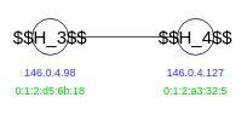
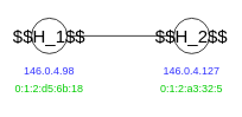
- <mxCell id="3" value="$$H_3$$" style="ellipse;whiteSpace=wrap;html=1;aspect=fixed;fontSize=20;" vertex="1" parent="1"><mxGeometry x="35" y="20" width="40" height="40" as="geometry" /></mxCell>
+ <mxCell id="3" value="$$H_1$$" style="ellipse;whiteSpace=wrap;html=1;aspect=fixed;fontSize=20;" vertex="1" parent="1"><mxGeometry x="35" y="20" width="40" height="40" as="geometry" /></mxCell>
- <mxCell id="4" value="$$H_4$$" style="ellipse;whiteSpace=wrap;html=1;aspect=fixed;fontSize=20;" vertex="1" parent="1"><mxGeometry x="195" y="20" width="40" height="40" as="geometry" /></mxCell>
+ <mxCell id="4" value="$$H_2$$" style="ellipse;whiteSpace=wrap;html=1;aspect=fixed;fontSize=20;" vertex="1" parent="1"><mxGeometry x="195" y="20" width="40" height="40" as="geometry" /></mxCell>
